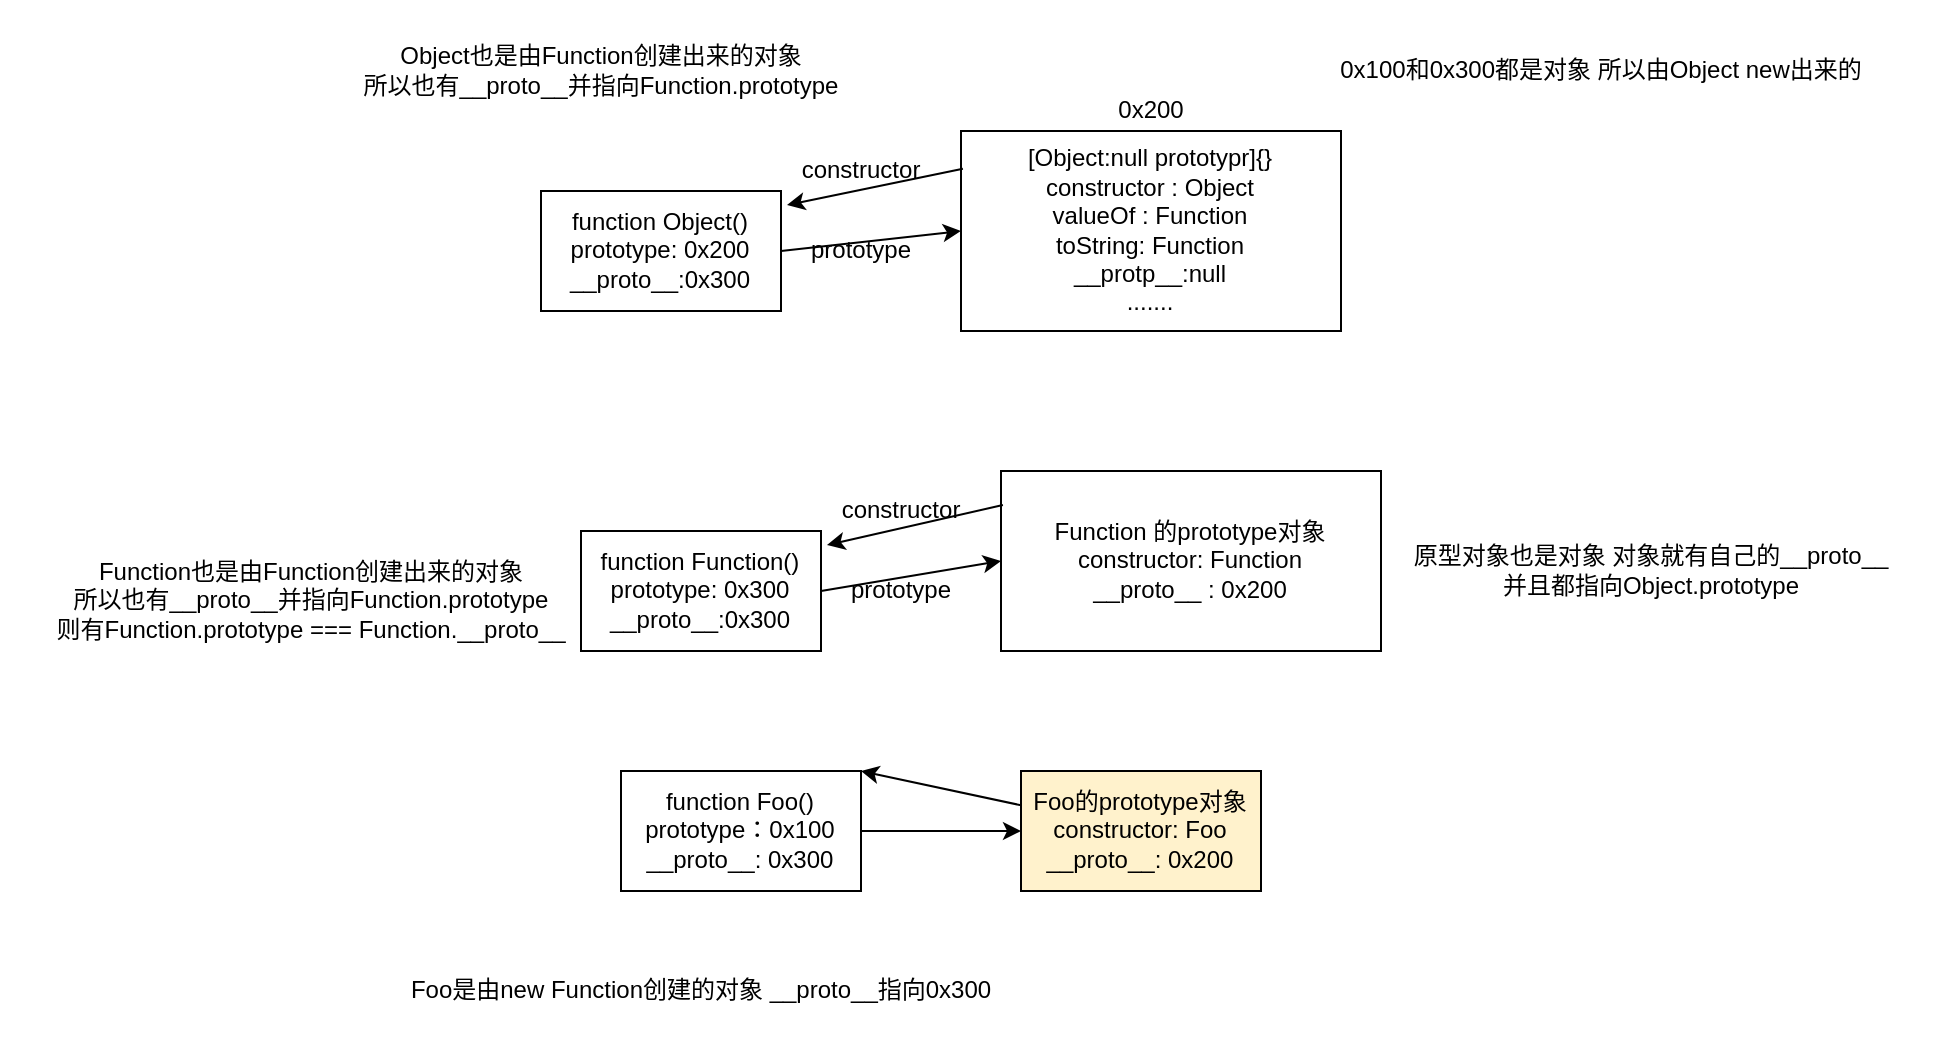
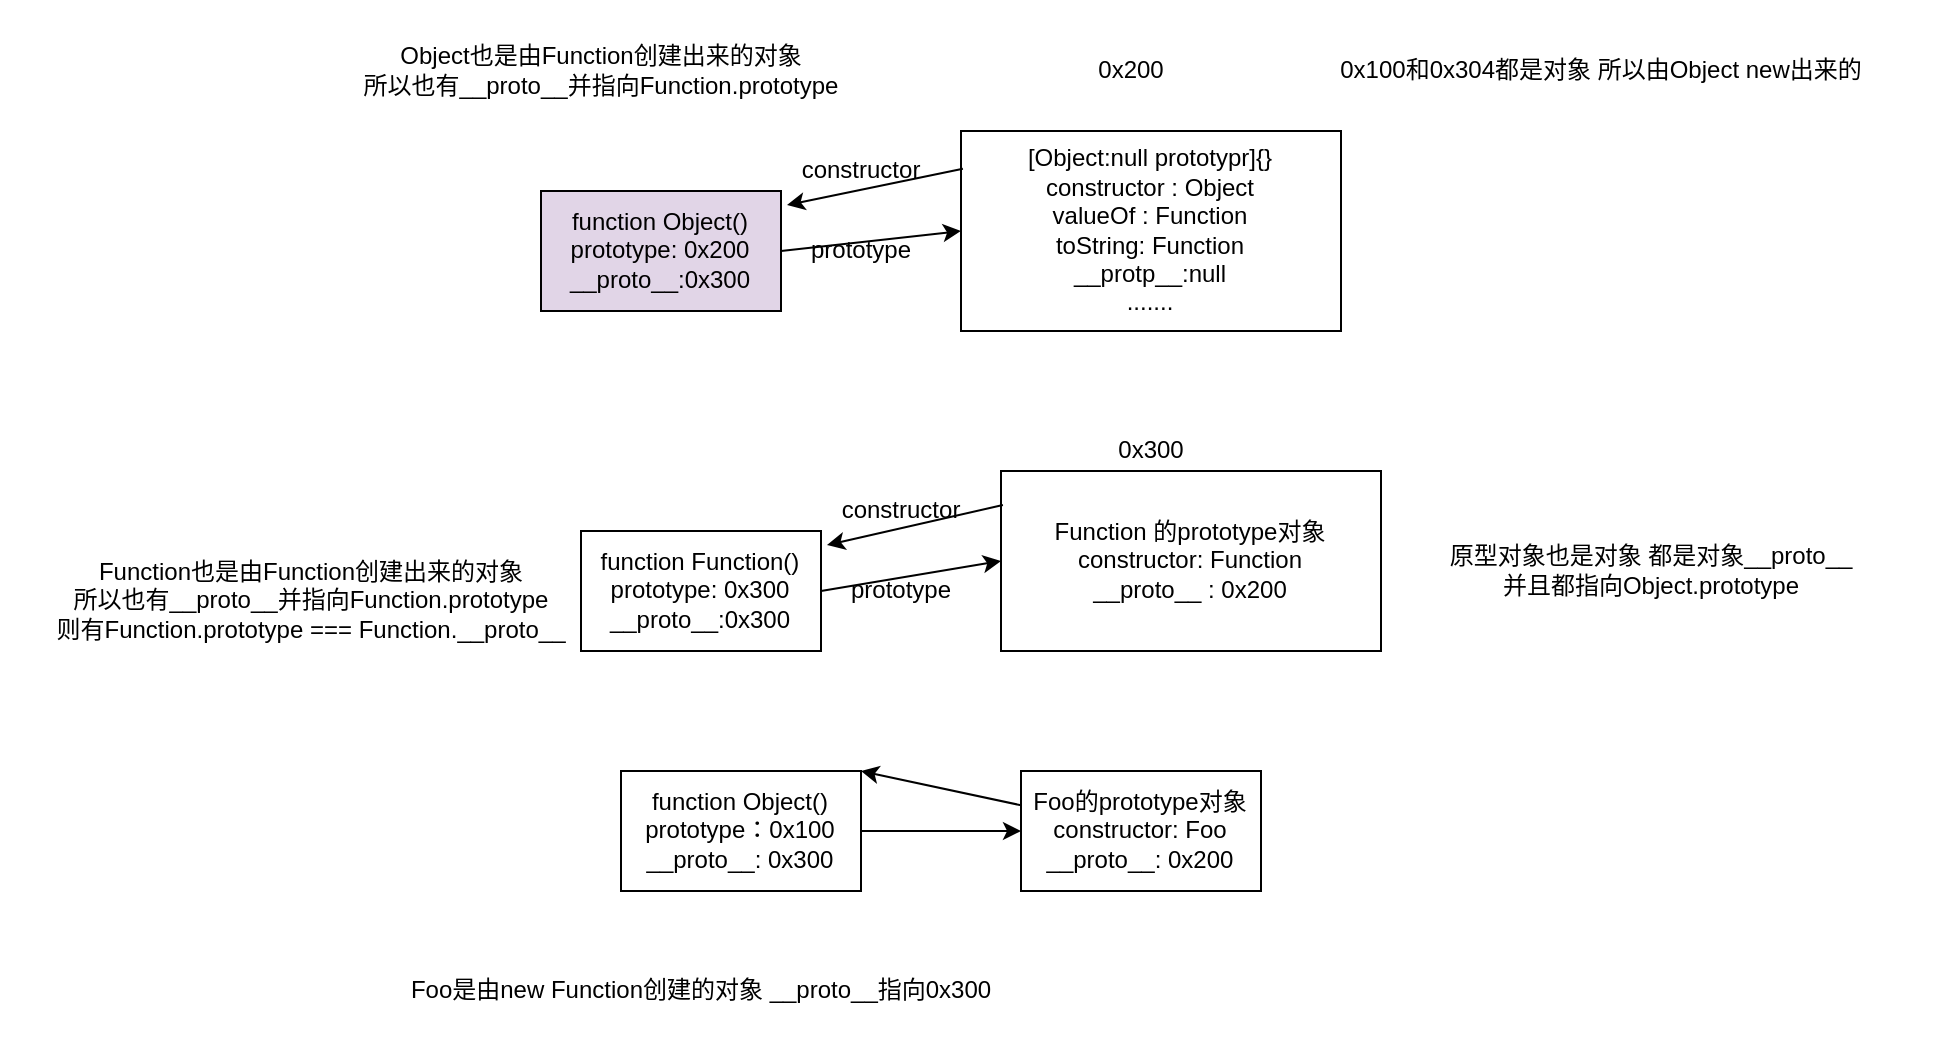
- <mxCell id="22" value="0x100和0x300都是对象 所以由Object new出来的" style="text;html=1;align=center;verticalAlign=middle;resizable=0;points=[];autosize=1;strokeColor=none;fillColor=none;" vertex="1" parent="1"><mxGeometry x="660" y="25" width="280" height="20" as="geometry" /></mxCell>
+ <mxCell id="22" value="0x100和0x304都是对象 所以由Object new出来的" style="text;html=1;align=center;verticalAlign=middle;resizable=0;points=[];autosize=1;strokeColor=none;fillColor=none;" vertex="1" parent="1"><mxGeometry x="660" y="25" width="280" height="20" as="geometry" /></mxCell>
- <mxCell id="17" value="0x200" style="text;html=1;align=center;verticalAlign=middle;resizable=0;points=[];autosize=1;strokeColor=none;fillColor=none;" vertex="1" parent="1"><mxGeometry x="550" y="45" width="50" height="20" as="geometry" /></mxCell>
+ <mxCell id="17" value="0x200" style="text;html=1;align=center;verticalAlign=middle;resizable=0;points=[];autosize=1;strokeColor=none;fillColor=none;" vertex="1" parent="1"><mxGeometry x="540" y="25" width="50" height="20" as="geometry" /></mxCell>
- <mxCell id="15" value="function Object()&lt;br&gt;prototype: 0x200&lt;br&gt;__proto__:0x300" style="rounded=0;whiteSpace=wrap;html=1;" vertex="1" parent="1"><mxGeometry x="270" y="95" width="120" height="60" as="geometry" /></mxCell>
+ <mxCell id="15" value="function Object()&lt;br&gt;prototype: 0x200&lt;br&gt;__proto__:0x300" style="rounded=0;whiteSpace=wrap;html=1;fillColor=#e1d5e7;" vertex="1" parent="1"><mxGeometry x="270" y="95" width="120" height="60" as="geometry" /></mxCell>
+ <mxCell id="8" value="0x300" style="text;html=1;align=center;verticalAlign=middle;resizable=0;points=[];autosize=1;strokeColor=none;fillColor=none;" vertex="1" parent="1"><mxGeometry x="550" y="215" width="50" height="20" as="geometry" /></mxCell>
- <mxCell id="13" value="原型对象也是对象 对象就有自己的__proto__&lt;br&gt;并且都指向Object.prototype" style="text;html=1;align=center;verticalAlign=middle;resizable=0;points=[];autosize=1;strokeColor=none;fillColor=none;" vertex="1" parent="1"><mxGeometry x="700" y="270" width="250" height="30" as="geometry" /></mxCell>
+ <mxCell id="13" value="原型对象也是对象 都是对象__proto__&lt;br&gt;并且都指向Object.prototype" style="text;html=1;align=center;verticalAlign=middle;resizable=0;points=[];autosize=1;strokeColor=none;fillColor=none;" vertex="1" parent="1"><mxGeometry x="700" y="270" width="250" height="30" as="geometry" /></mxCell>
- <mxCell id="3" value="function Foo()&lt;br&gt;prototype：0x100&lt;br&gt;__proto__: 0x300" style="rounded=0;whiteSpace=wrap;html=1;" vertex="1" parent="1"><mxGeometry x="310" y="385" width="120" height="60" as="geometry" /></mxCell>
+ <mxCell id="3" value="function Object()&lt;br&gt;prototype：0x100&lt;br&gt;__proto__: 0x300" style="rounded=0;whiteSpace=wrap;html=1;" vertex="1" parent="1"><mxGeometry x="310" y="385" width="120" height="60" as="geometry" /></mxCell>
- <mxCell id="4" value="Foo的prototype对象&lt;br&gt;constructor: Foo&lt;br&gt;__proto__: 0x200" style="whiteSpace=wrap;html=1;rounded=0;fillColor=#fff2cc;" vertex="1" parent="1"><mxGeometry x="510" y="385" width="120" height="60" as="geometry" /></mxCell>
+ <mxCell id="4" value="Foo的prototype对象&lt;br&gt;constructor: Foo&lt;br&gt;__proto__: 0x200" style="whiteSpace=wrap;html=1;rounded=0;" vertex="1" parent="1"><mxGeometry x="510" y="385" width="120" height="60" as="geometry" /></mxCell>
